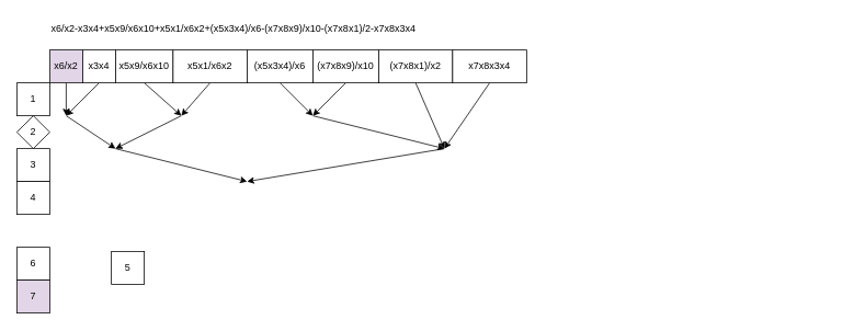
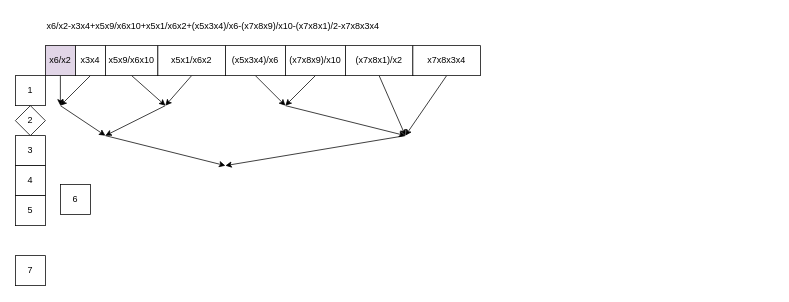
- <mxCell id="20" value="6" style="rounded=0;whiteSpace=wrap;html=1;" parent="1" vertex="1"><mxGeometry y="300" width="40" height="40" as="geometry" x="20" /></mxCell>
+ <mxCell id="20" value="6" style="rounded=0;whiteSpace=wrap;html=1;" parent="1" vertex="1"><mxGeometry x="80" y="245" width="40" height="40" as="geometry" /></mxCell>
- <mxCell id="19" value="5" style="rounded=0;whiteSpace=wrap;html=1;" parent="1" vertex="1"><mxGeometry x="135" y="305" width="40" height="40" as="geometry" /></mxCell>
+ <mxCell id="19" value="5" style="rounded=0;whiteSpace=wrap;html=1;" parent="1" vertex="1"><mxGeometry y="260" width="40" height="40" as="geometry" x="20" /></mxCell>
- <mxCell id="21" value="7" style="rounded=0;whiteSpace=wrap;html=1;fillColor=#e1d5e7;" parent="1" vertex="1"><mxGeometry y="340" width="40" height="40" as="geometry" x="20" /></mxCell>
+ <mxCell id="21" value="7" style="rounded=0;whiteSpace=wrap;html=1;" parent="1" vertex="1"><mxGeometry y="340" width="40" height="40" as="geometry" x="20" /></mxCell>
